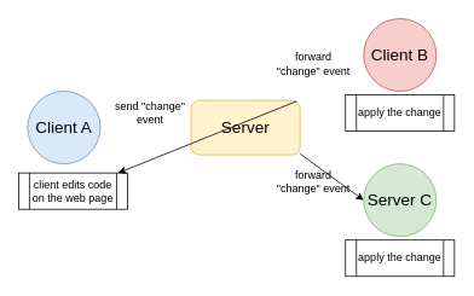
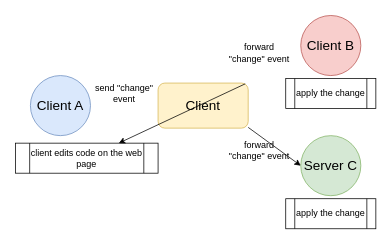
- <mxCell id="3" value="&lt;font style=&quot;font-size: 18px&quot;&gt;Client A&lt;/font&gt;" style="ellipse;whiteSpace=wrap;html=1;aspect=fixed;fillColor=#dae8fc;strokeColor=#6c8ebf;" vertex="1" parent="1"><mxGeometry x="30" y="100" width="80" height="80" as="geometry" /></mxCell>
+ <mxCell id="3" value="&lt;font style=&quot;font-size: 18px&quot;&gt;Client A&lt;/font&gt;" style="ellipse;whiteSpace=wrap;html=1;aspect=fixed;fillColor=#dae8fc;strokeColor=#6c8ebf;" vertex="1" parent="1"><mxGeometry x="40" y="100" width="80" height="80" as="geometry" /></mxCell>
- <mxCell id="2" value="&lt;font style=&quot;font-size: 18px&quot;&gt;Server&lt;/font&gt;" style="rounded=1;whiteSpace=wrap;html=1;fillColor=#fff2cc;strokeColor=#d6b656;" vertex="1" parent="1"><mxGeometry x="210" y="110" width="120" height="60" as="geometry" /></mxCell>
+ <mxCell id="2" value="&lt;font style=&quot;font-size: 18px&quot;&gt;Client&lt;/font&gt;" style="rounded=1;whiteSpace=wrap;html=1;fillColor=#fff2cc;strokeColor=#d6b656;" vertex="1" parent="1"><mxGeometry x="210" y="110" width="120" height="60" as="geometry" /></mxCell>
- <mxCell id="7" value="&lt;span style=&quot;white-space: normal&quot;&gt;&lt;font style=&quot;font-size: 12px&quot;&gt;client edits code on the web page&lt;/font&gt;&lt;/span&gt;" style="shape=process;whiteSpace=wrap;html=1;backgroundOutline=1;" vertex="1" parent="1"><mxGeometry x="20" y="190" width="120" height="40" as="geometry" /></mxCell>
+ <mxCell id="7" value="&lt;span style=&quot;white-space: normal&quot;&gt;&lt;font style=&quot;font-size: 12px&quot;&gt;client edits code on the web page&lt;/font&gt;&lt;/span&gt;" style="shape=process;whiteSpace=wrap;html=1;backgroundOutline=1;" vertex="1" parent="1"><mxGeometry x="20" y="190" width="190" height="40" as="geometry" /></mxCell>
